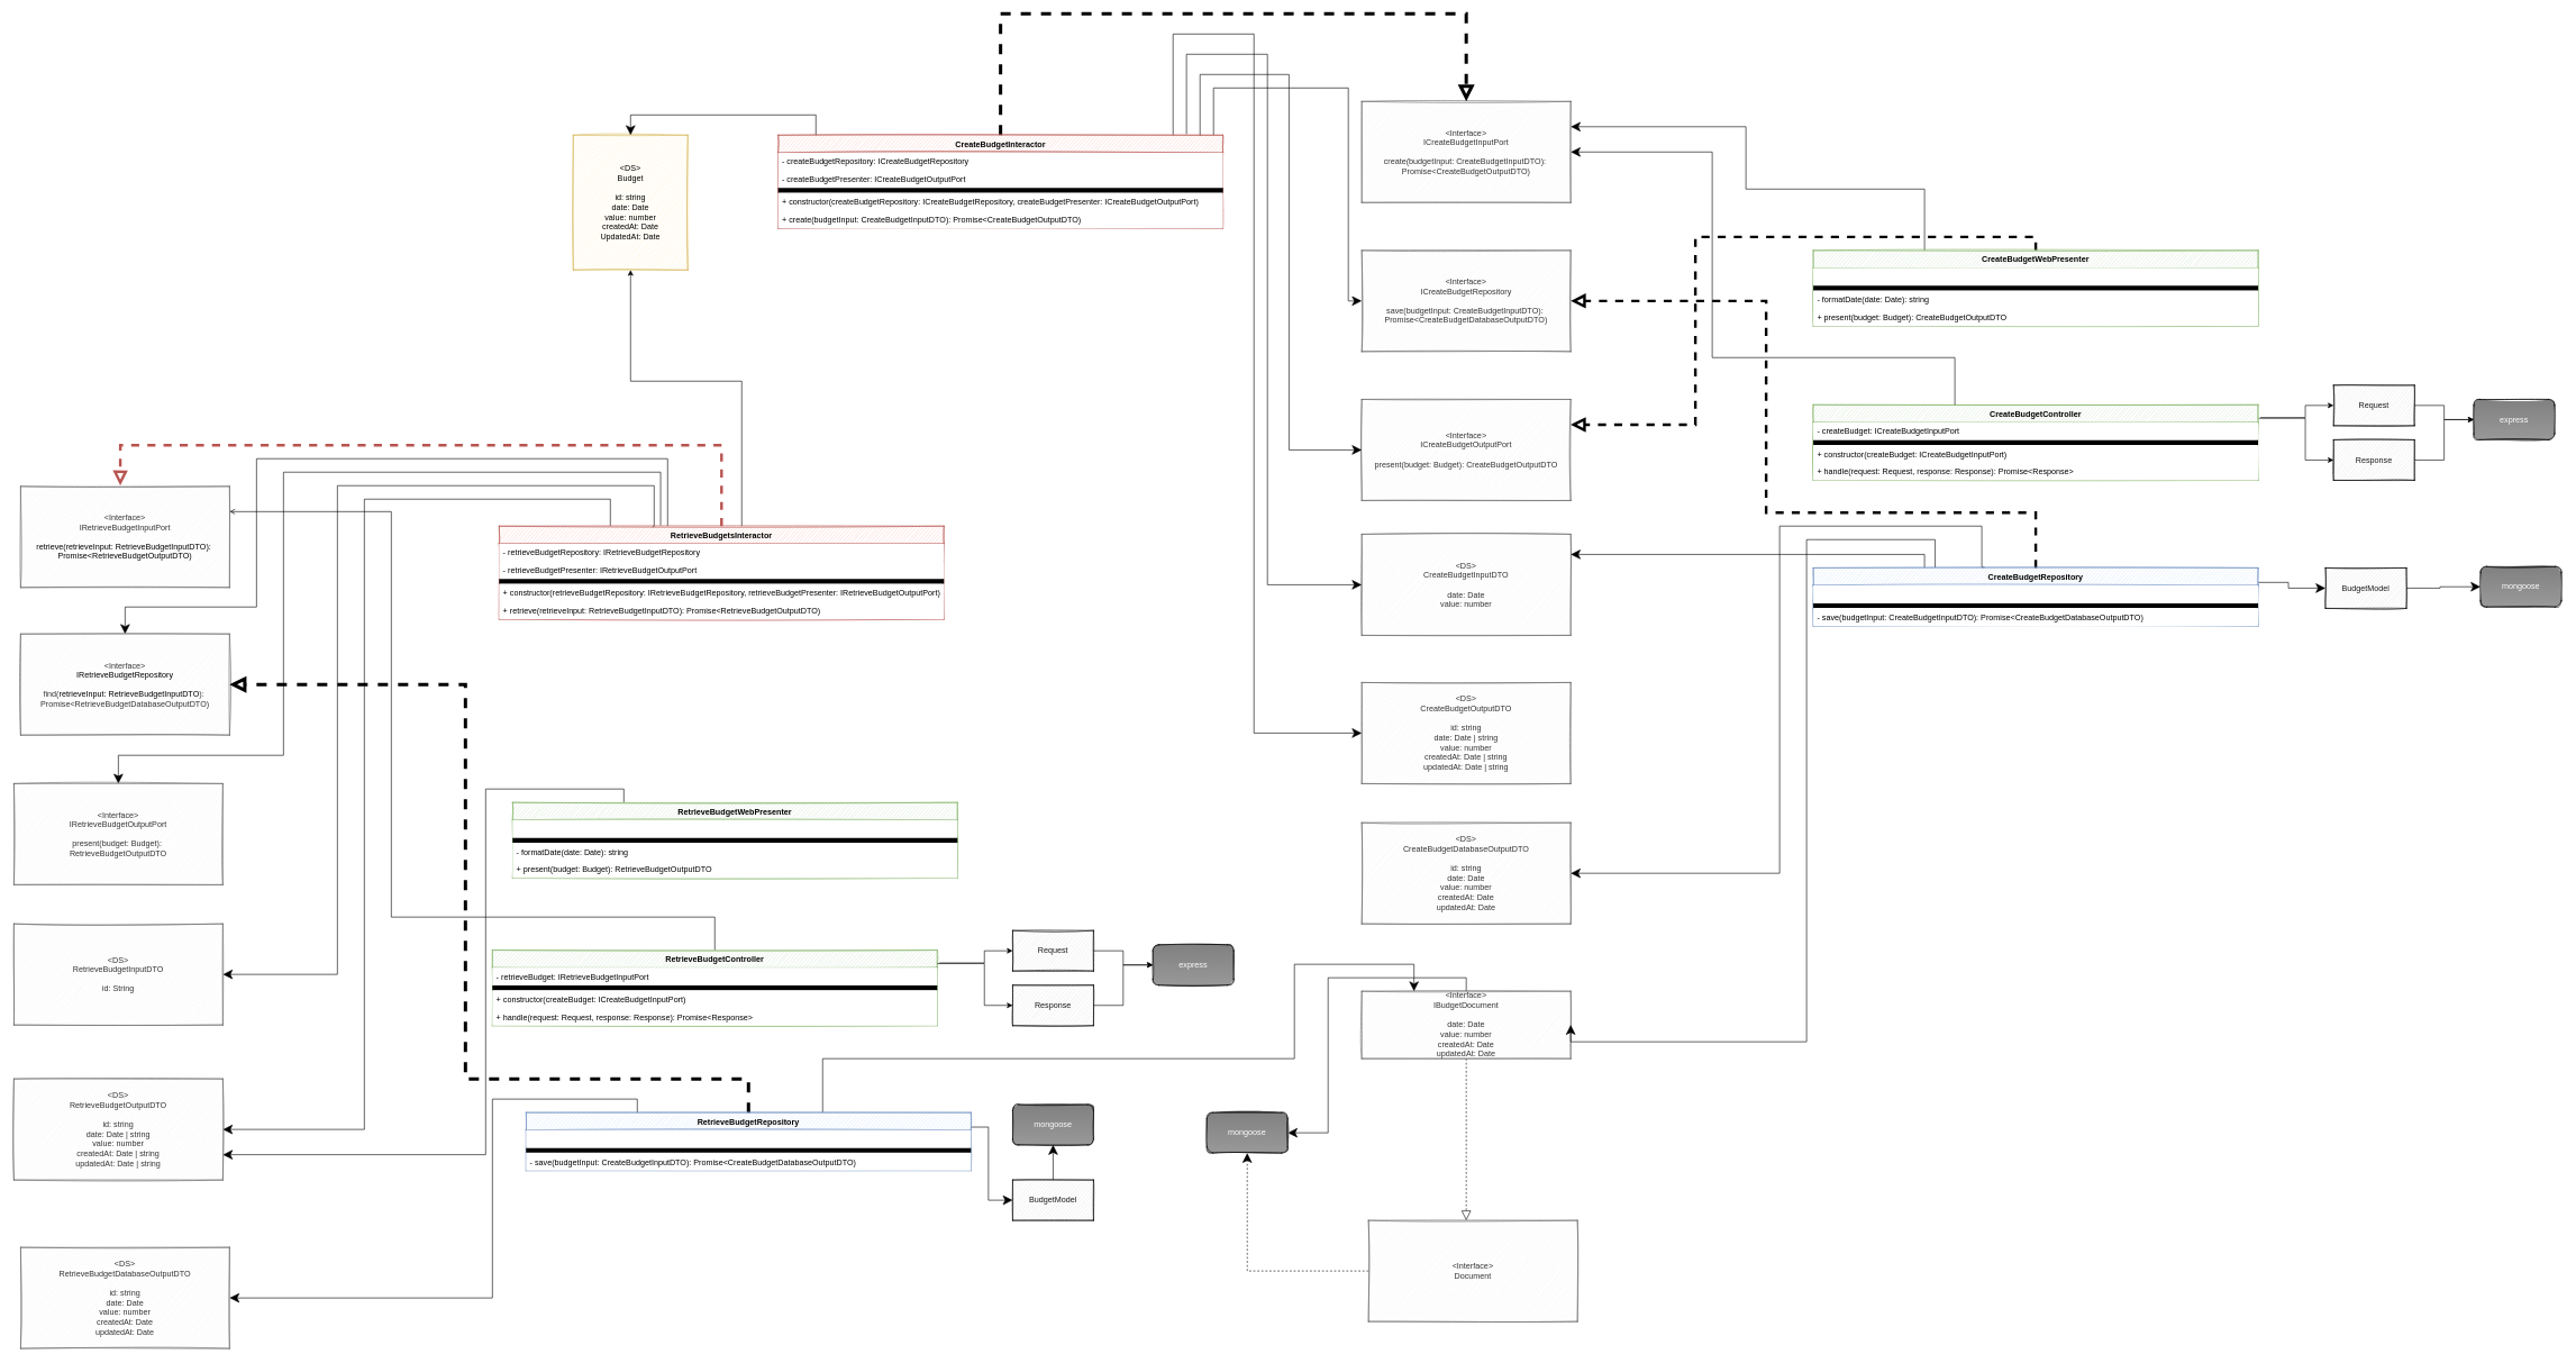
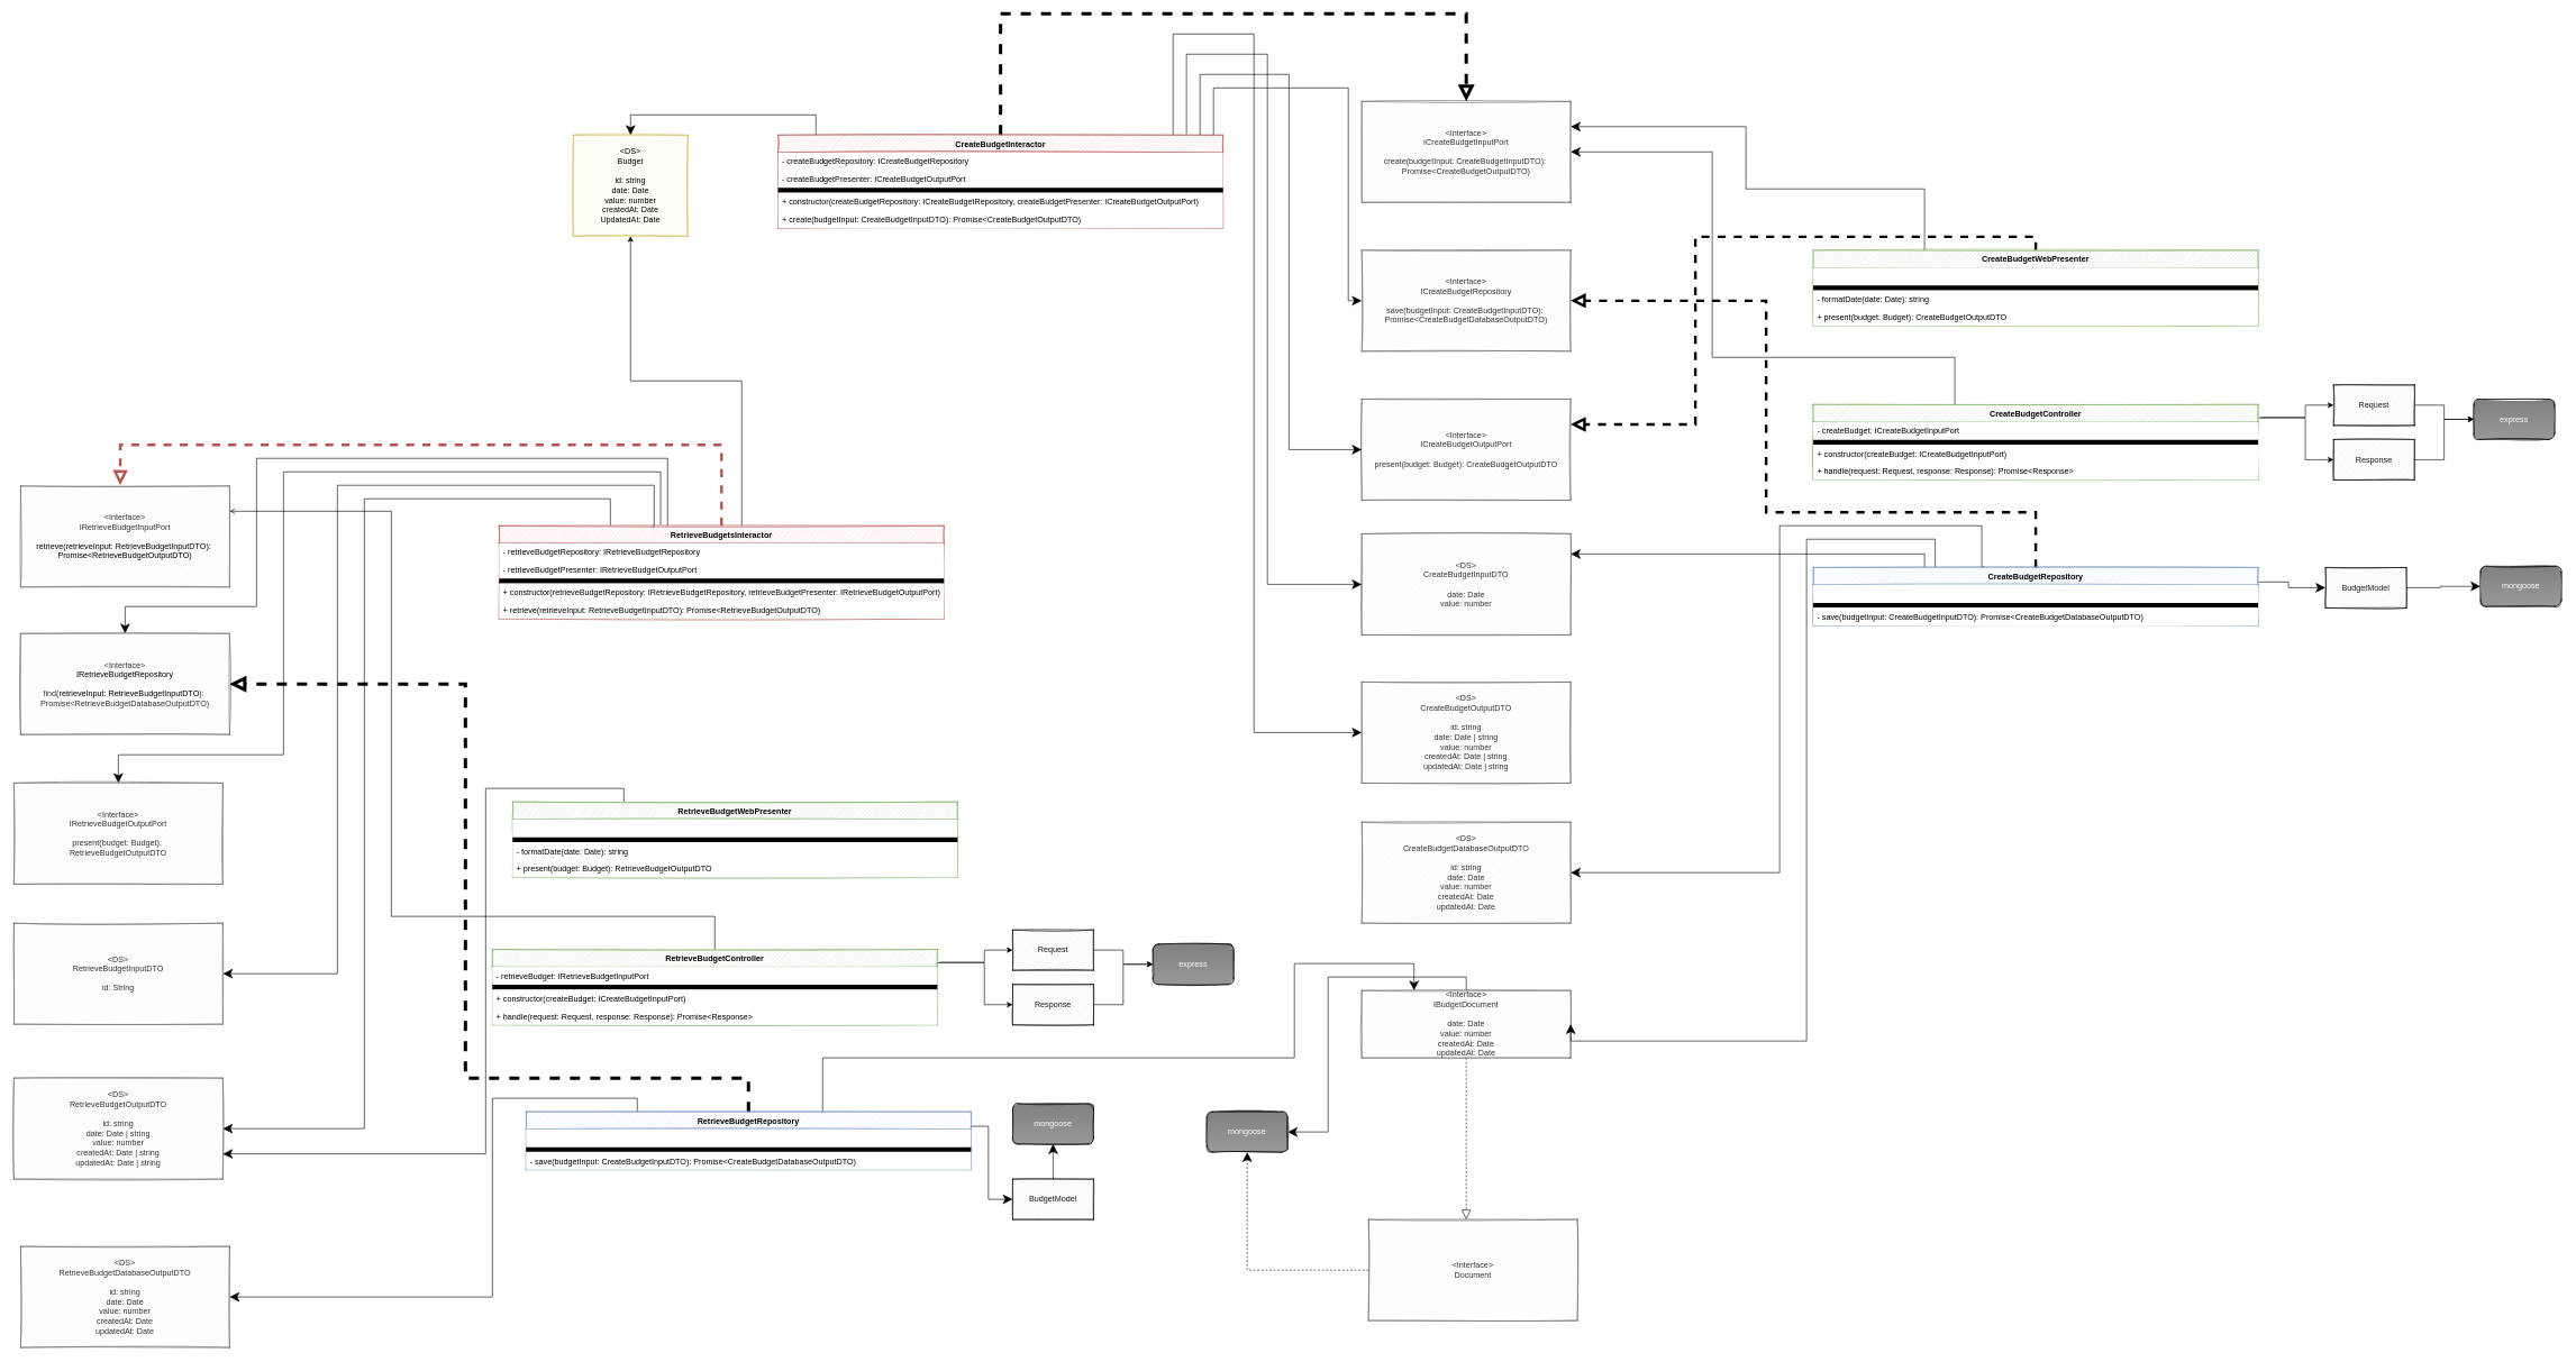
- <mxCell id="2" value="&amp;lt;DS&amp;gt;&lt;br&gt;Budget&lt;br&gt;&lt;br&gt;id: string&lt;br&gt;date: Date&lt;br&gt;value: number&lt;br&gt;createdAt: Date&lt;br&gt;UpdatedAt: Date" style="rounded=0;whiteSpace=wrap;html=1;fillColor=#fff2cc;strokeColor=#d6b656;shadow=0;sketch=1;" parent="1" vertex="1"><mxGeometry x="850" y="200" width="170" height="200" as="geometry" /></mxCell>
+ <mxCell id="2" value="&amp;lt;DS&amp;gt;&lt;br&gt;Budget&lt;br&gt;&lt;br&gt;id: string&lt;br&gt;date: Date&lt;br&gt;value: number&lt;br&gt;createdAt: Date&lt;br&gt;UpdatedAt: Date" style="rounded=0;whiteSpace=wrap;html=1;fillColor=#fff2cc;strokeColor=#d6b656;shadow=0;sketch=1;" parent="1" vertex="1"><mxGeometry x="850" y="200" width="170" height="150" as="geometry" /></mxCell>
